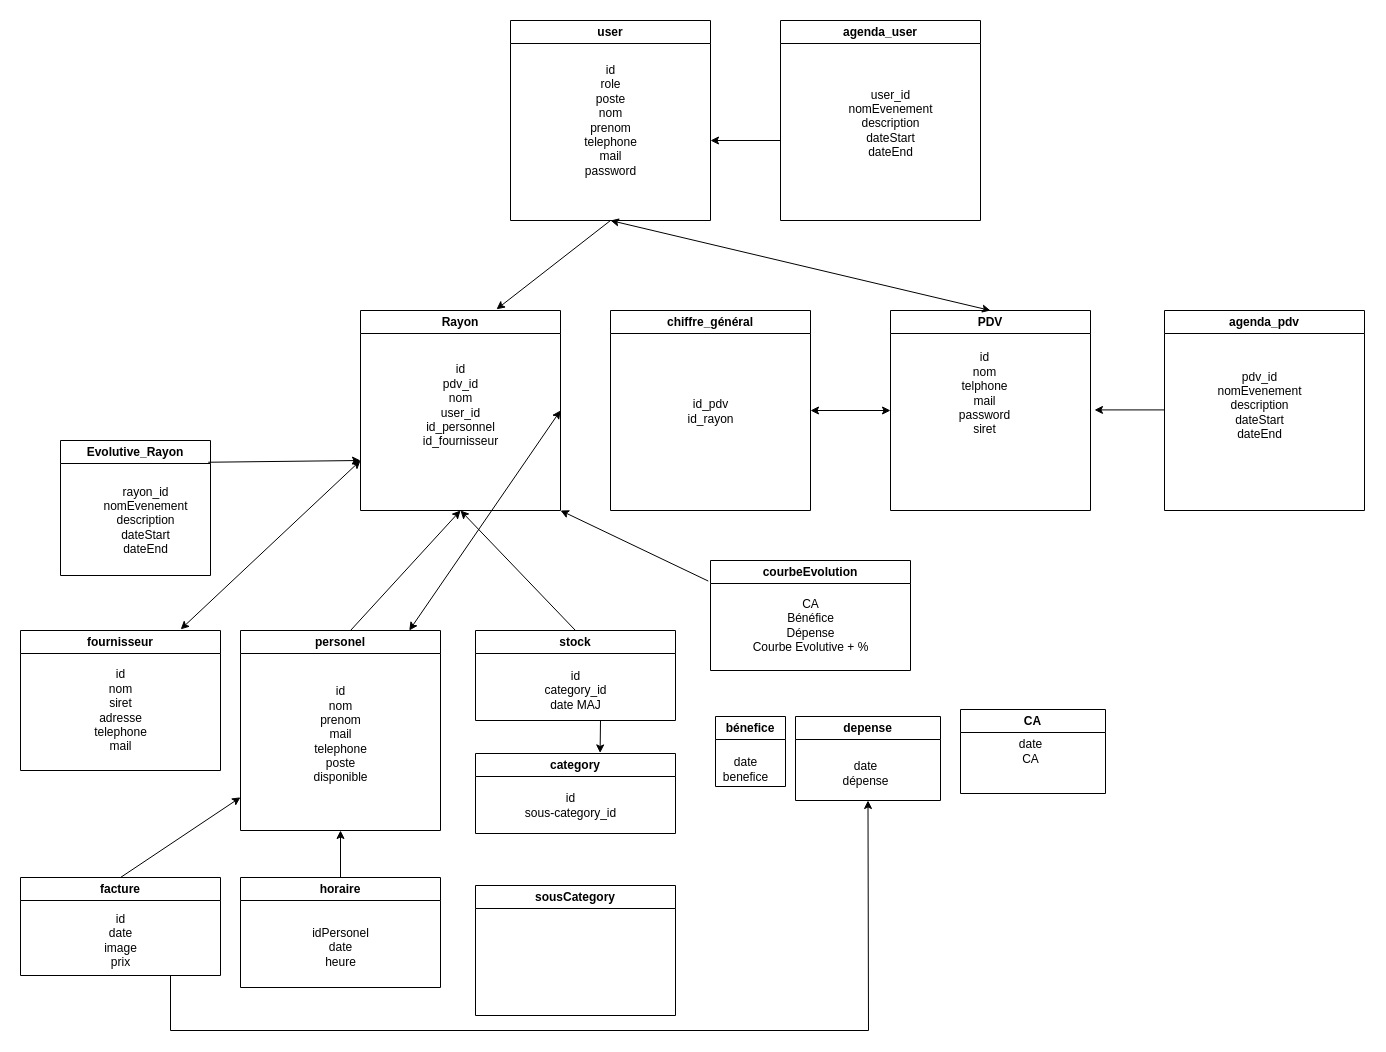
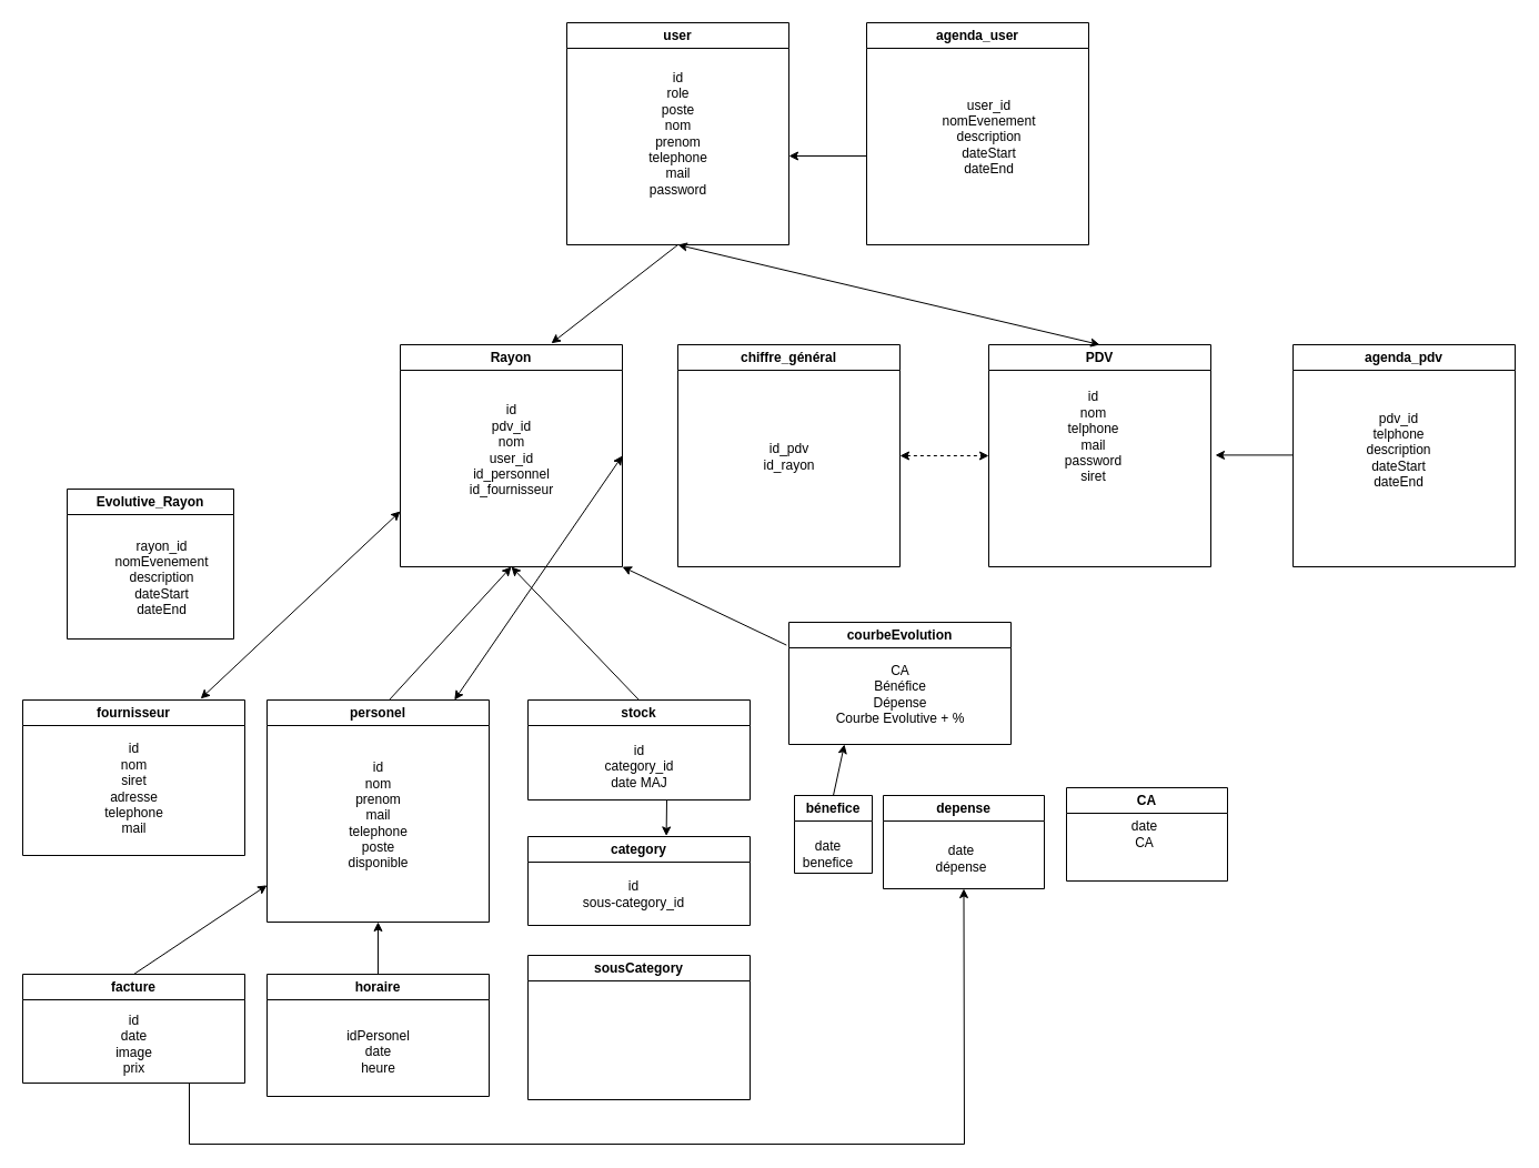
- <mxCell id="25" value="&lt;div&gt;pdv_id&lt;/div&gt;&lt;div&gt;nomEvenement&lt;/div&gt;&lt;div&gt;description&lt;br&gt;&lt;/div&gt;&lt;div&gt;dateStart&lt;/div&gt;&lt;div&gt;dateEnd&lt;br&gt;&lt;/div&gt;" style="text;html=1;align=center;verticalAlign=middle;resizable=0;points=[];autosize=1;strokeColor=none;fillColor=none;" vertex="1" parent="24"><mxGeometry x="40" y="50" width="110" height="90" as="geometry" /></mxCell>
+ <mxCell id="25" value="&lt;div&gt;pdv_id&lt;/div&gt;&lt;div&gt;telphone&lt;/div&gt;&lt;div&gt;description&lt;br&gt;&lt;/div&gt;&lt;div&gt;dateStart&lt;/div&gt;&lt;div&gt;dateEnd&lt;br&gt;&lt;/div&gt;" style="text;html=1;align=center;verticalAlign=middle;resizable=0;points=[];autosize=1;strokeColor=none;fillColor=none;" vertex="1" parent="24"><mxGeometry x="40" y="50" width="110" height="90" as="geometry" /></mxCell>
- <mxCell id="34" value="" style="endArrow=classic;startArrow=classic;html=1;rounded=0;entryX=0;entryY=0.5;entryDx=0;entryDy=0;exitX=1;exitY=0.5;exitDx=0;exitDy=0;" edge="1" parent="1" source="33" target="7"><mxGeometry width="50" height="50" relative="1" as="geometry"><mxPoint x="810" y="418" as="sourcePoint" /><mxPoint x="860" y="368" as="targetPoint" /></mxGeometry></mxCell>
+ <mxCell id="34" value="" style="endArrow=classic;startArrow=classic;html=1;rounded=0;entryX=0;entryY=0.5;entryDx=0;entryDy=0;exitX=1;exitY=0.5;exitDx=0;exitDy=0;dashed=1;" edge="1" parent="1" source="33" target="7"><mxGeometry width="50" height="50" relative="1" as="geometry"><mxPoint x="810" y="418" as="sourcePoint" /><mxPoint x="860" y="368" as="targetPoint" /></mxGeometry></mxCell>
- <mxCell id="36" value="" style="endArrow=classic;html=1;rounded=0;exitX=0.985;exitY=0.161;exitDx=0;exitDy=0;entryX=0;entryY=0.75;entryDx=0;entryDy=0;exitPerimeter=0;" edge="1" parent="1" source="15" target="12"><mxGeometry width="50" height="50" relative="1" as="geometry"><mxPoint x="710" y="360" as="sourcePoint" /><mxPoint x="760" y="310" as="targetPoint" /></mxGeometry></mxCell>
+ <mxCell id="47" value="" style="endArrow=classic;html=1;rounded=0;exitX=0.5;exitY=0;exitDx=0;exitDy=0;entryX=0.25;entryY=1;entryDx=0;entryDy=0;" edge="1" parent="1" source="45" target="10"><mxGeometry width="50" height="50" relative="1" as="geometry"><mxPoint x="710" y="780" as="sourcePoint" /><mxPoint x="760" y="730" as="targetPoint" /></mxGeometry></mxCell>
- <mxCell id="17" value="sousCategory" style="swimlane;whiteSpace=wrap;html=1;" vertex="1" parent="1"><mxGeometry x="475" y="885" width="200" height="130" as="geometry" /></mxCell>
+ <mxCell id="17" value="sousCategory" style="swimlane;whiteSpace=wrap;html=1;" vertex="1" parent="1"><mxGeometry x="475" y="860" width="200" height="130" as="geometry" /></mxCell>
